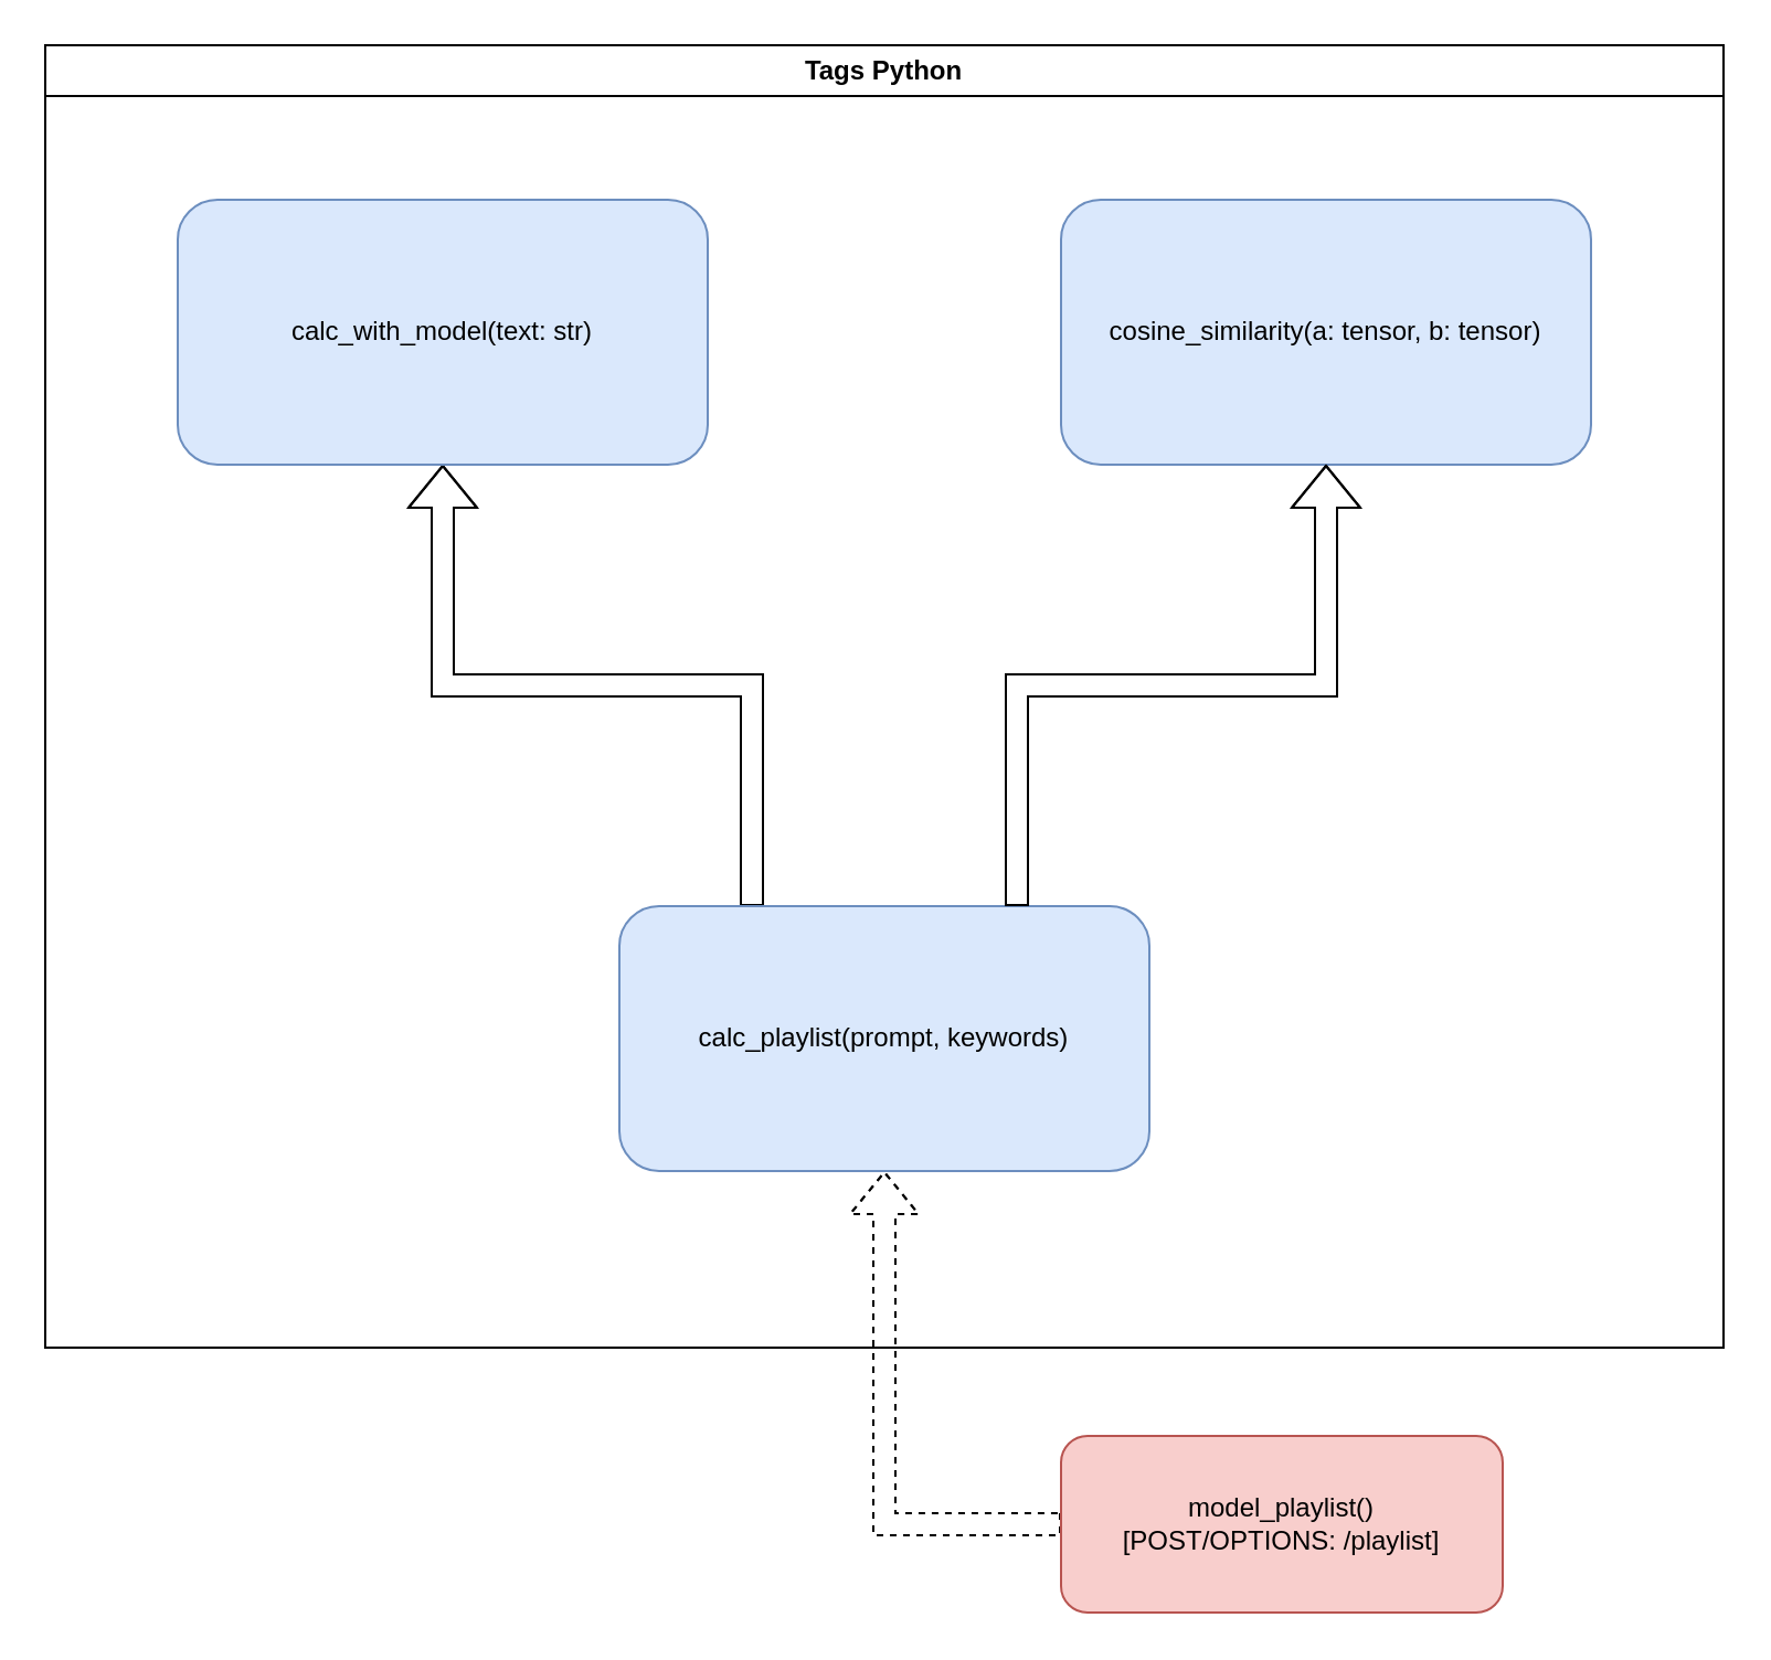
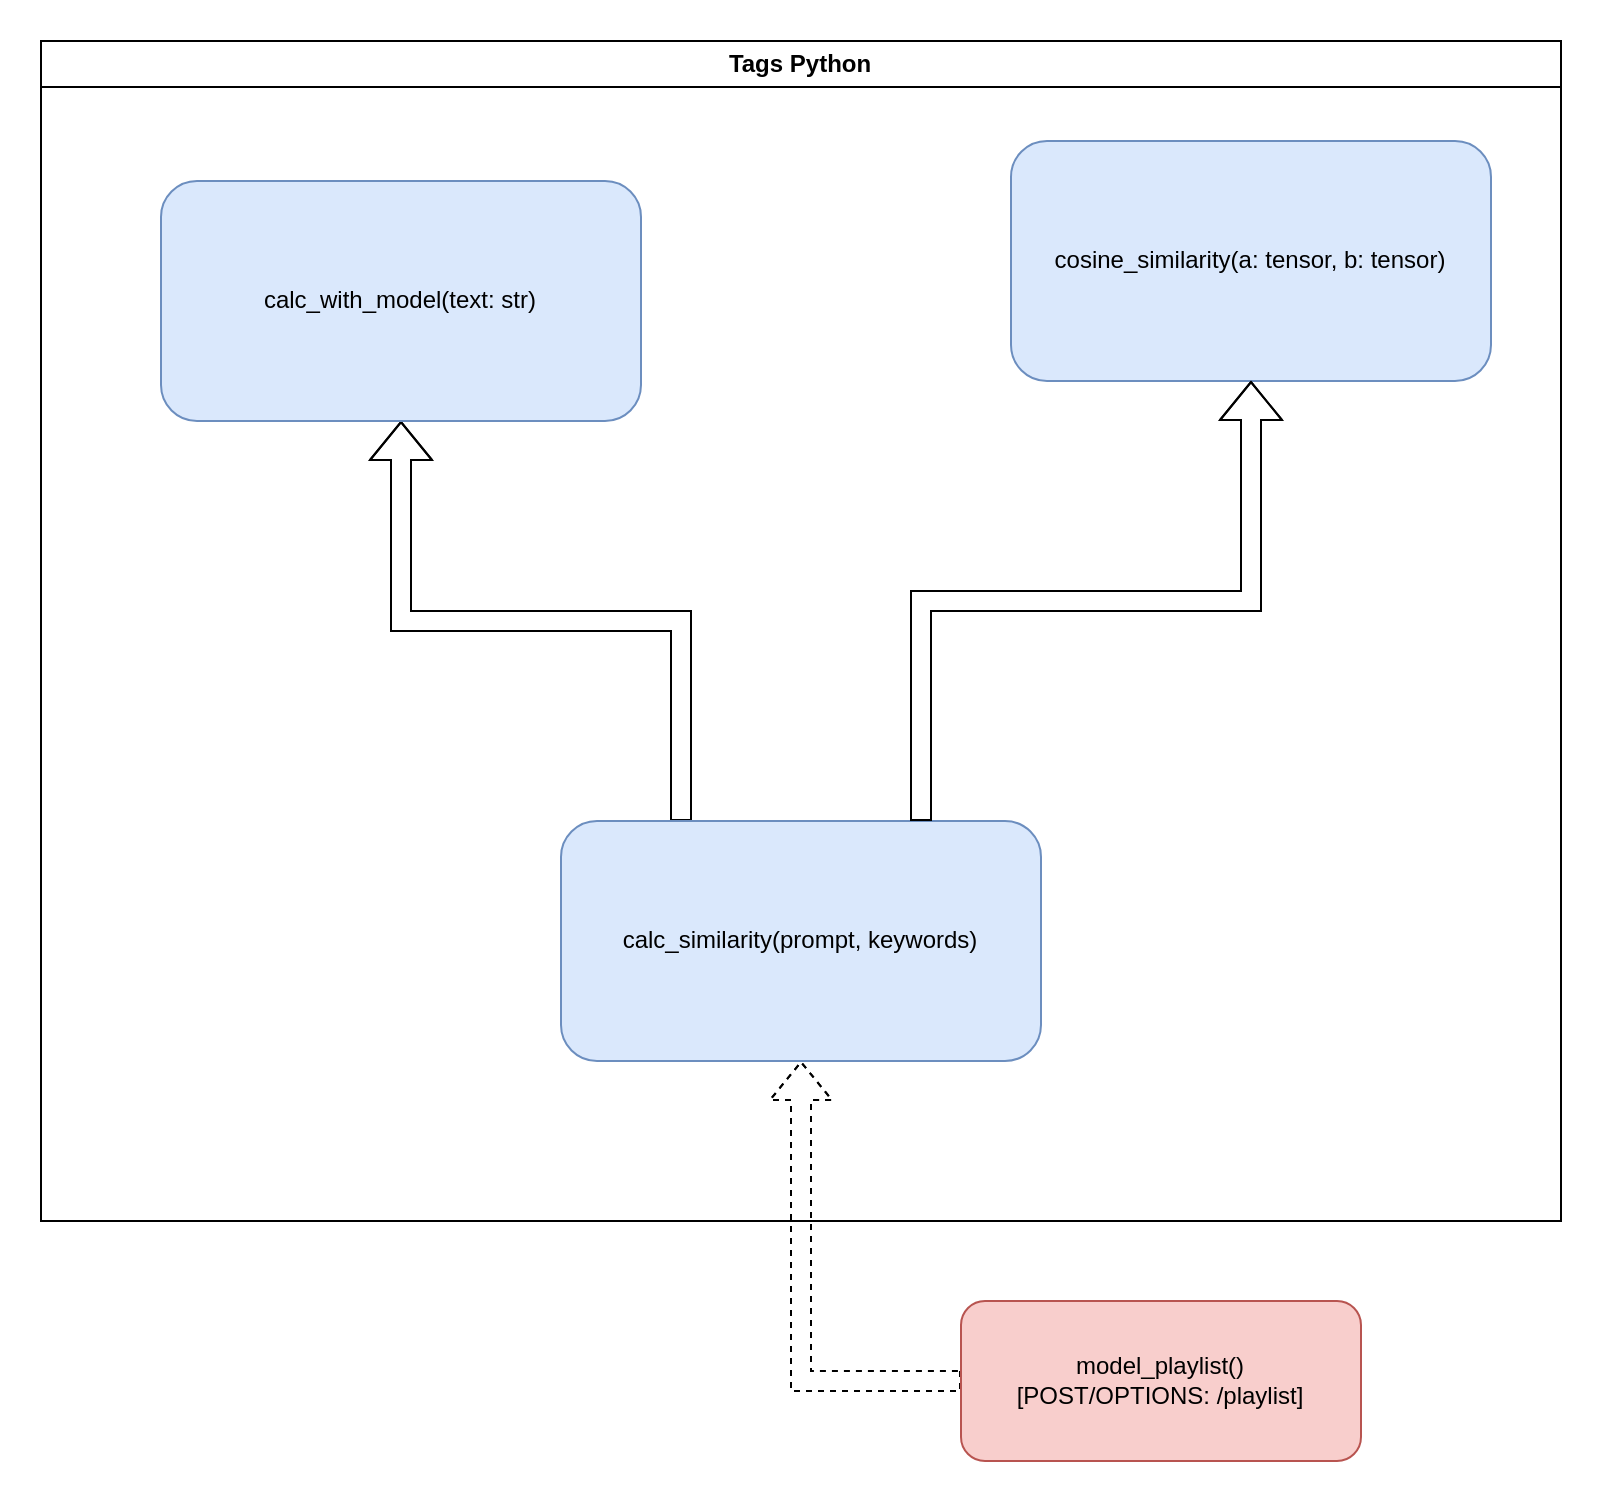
- <mxCell id="8" value="cosine_similarity(a: tensor, b: tensor)" style="rounded=1;whiteSpace=wrap;html=1;fillColor=#dae8fc;strokeColor=#6c8ebf;" vertex="1" parent="4"><mxGeometry x="460" y="70" width="240" height="120" as="geometry" /></mxCell>
+ <mxCell id="8" value="cosine_similarity(a: tensor, b: tensor)" style="rounded=1;whiteSpace=wrap;html=1;fillColor=#dae8fc;strokeColor=#6c8ebf;" vertex="1" parent="4"><mxGeometry x="485" y="50" width="240" height="120" as="geometry" /></mxCell>
- <mxCell id="6" value="calc_playlist(prompt, keywords)" style="rounded=1;whiteSpace=wrap;html=1;fillColor=#dae8fc;strokeColor=#6c8ebf;" parent="4" vertex="1"><mxGeometry x="260" y="390" width="240" height="120" as="geometry" /></mxCell>
+ <mxCell id="6" value="calc_similarity(prompt, keywords)" style="rounded=1;whiteSpace=wrap;html=1;fillColor=#dae8fc;strokeColor=#6c8ebf;" parent="4" vertex="1"><mxGeometry x="260" y="390" width="240" height="120" as="geometry" /></mxCell>
